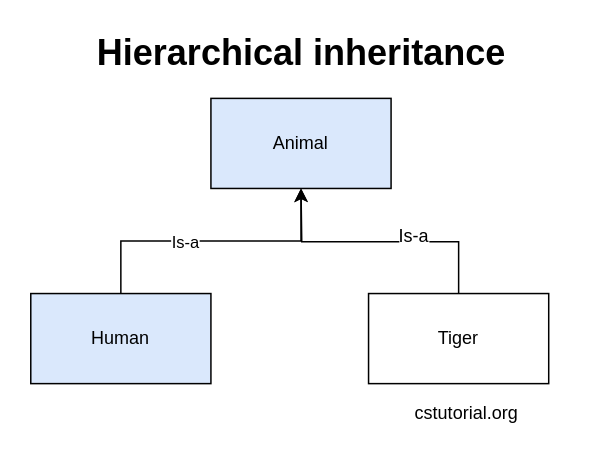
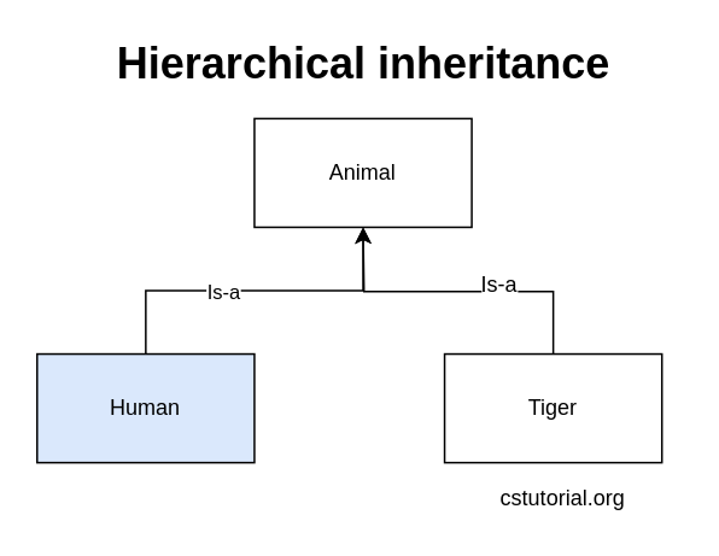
- <mxCell id="2" value="Animal" style="rounded=0;whiteSpace=wrap;html=1;fillColor=#dae8fc;" vertex="1" parent="1"><mxGeometry x="140" y="65" width="120" height="60" as="geometry" /></mxCell>
+ <mxCell id="2" value="Animal" style="rounded=0;whiteSpace=wrap;html=1;" vertex="1" parent="1"><mxGeometry x="140" y="65" width="120" height="60" as="geometry" /></mxCell>
